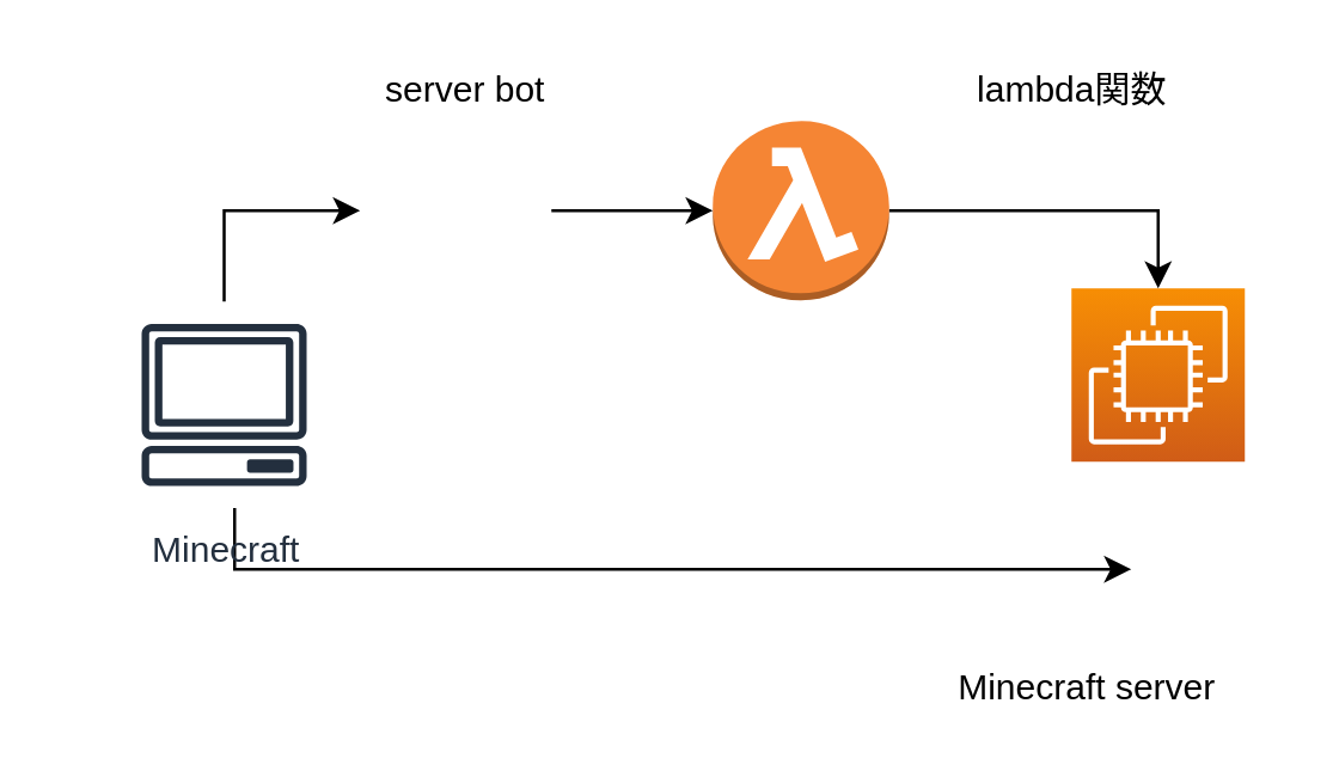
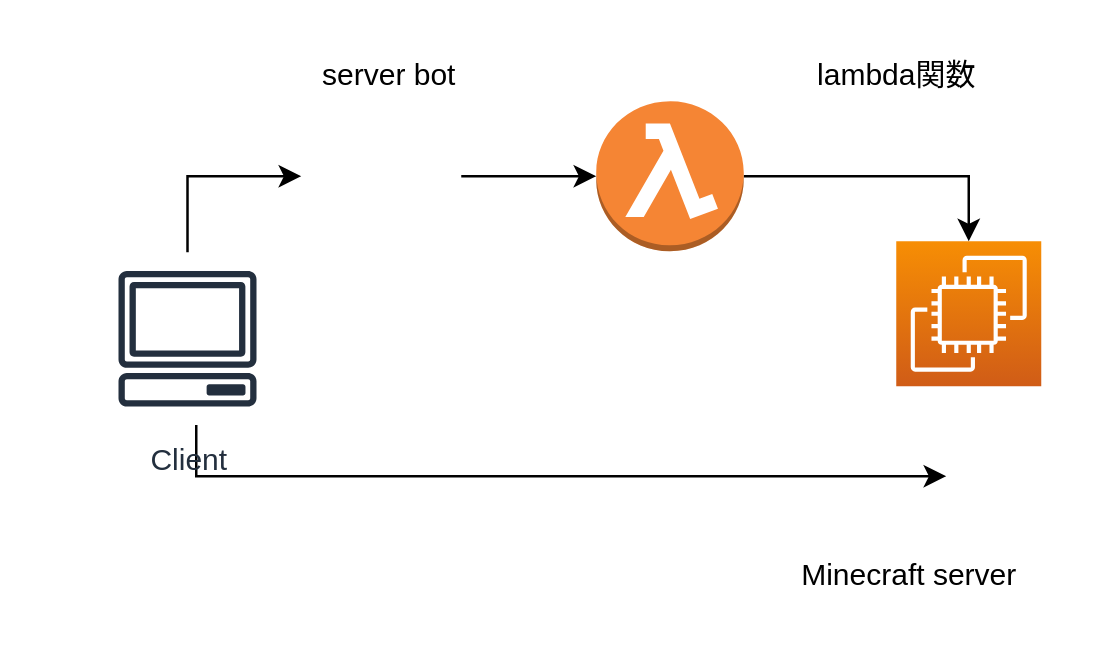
- <mxCell id="10" value="Minecraft" style="sketch=0;outlineConnect=0;fontColor=#232F3E;gradientColor=none;strokeColor=#232F3E;fillColor=#ffffff;dashed=0;verticalLabelPosition=bottom;verticalAlign=top;align=center;html=1;fontSize=12;fontStyle=0;aspect=fixed;shape=mxgraph.aws4.resourceIcon;resIcon=mxgraph.aws4.client;" vertex="1" parent="1"><mxGeometry x="40" y="100.5" width="69" height="69" as="geometry" /></mxCell>
+ <mxCell id="10" value="Client" style="sketch=0;outlineConnect=0;fontColor=#232F3E;gradientColor=none;strokeColor=#232F3E;fillColor=#ffffff;dashed=0;verticalLabelPosition=bottom;verticalAlign=top;align=center;html=1;fontSize=12;fontStyle=0;aspect=fixed;shape=mxgraph.aws4.resourceIcon;resIcon=mxgraph.aws4.client;" vertex="1" parent="1"><mxGeometry x="40" y="100.5" width="69" height="69" as="geometry" /></mxCell>
